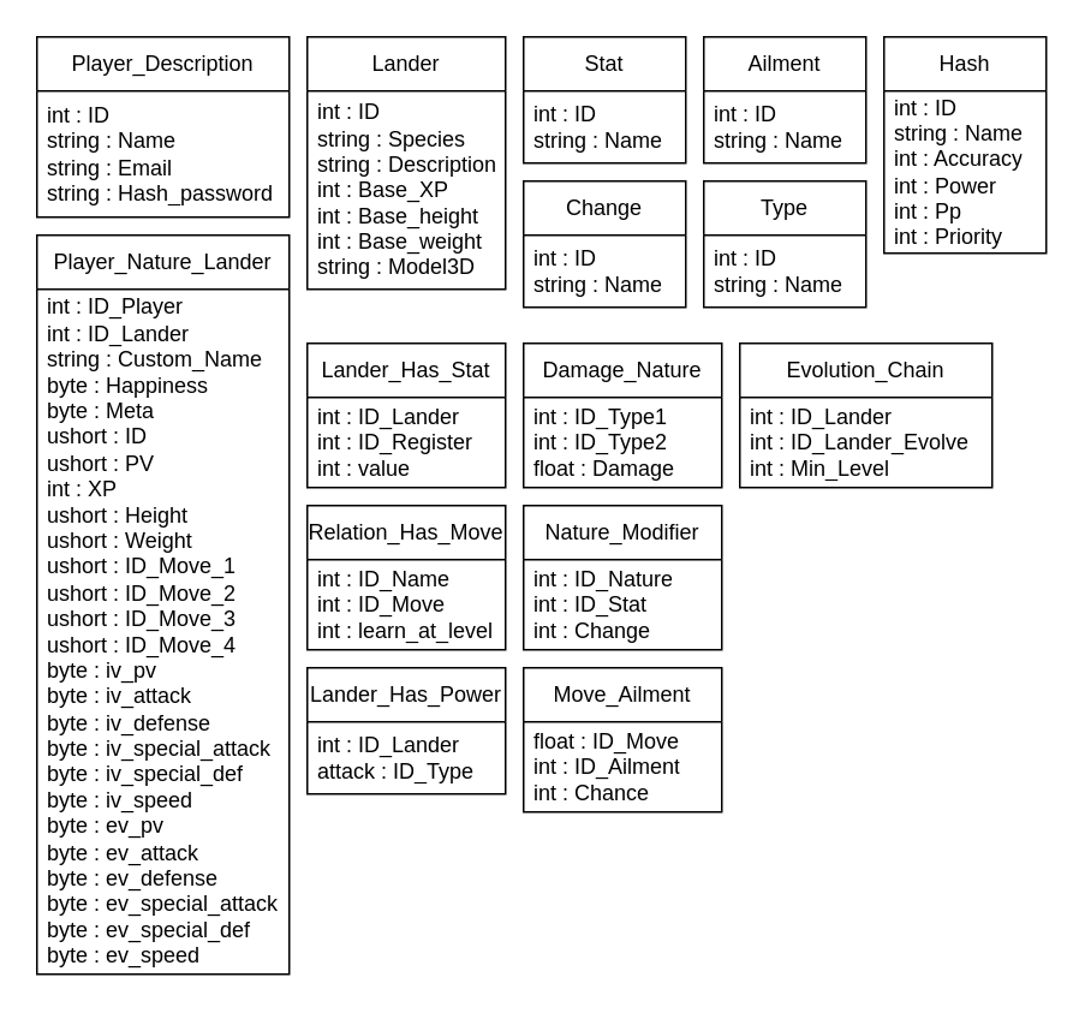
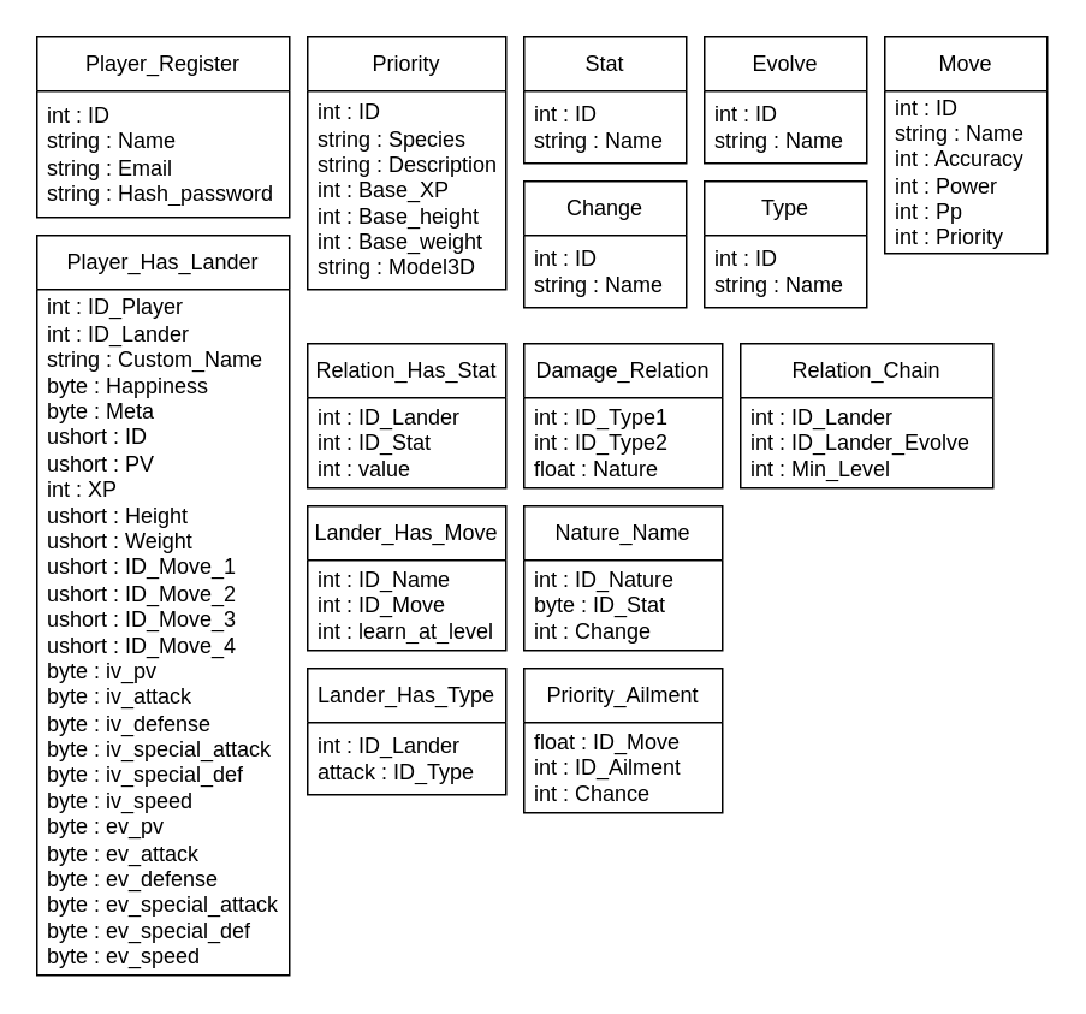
- <mxCell id="2" value="Player_Description" style="swimlane;fontStyle=0;childLayout=stackLayout;horizontal=1;startSize=30;horizontalStack=0;resizeParent=1;resizeParentMax=0;resizeLast=0;collapsible=1;marginBottom=0;whiteSpace=wrap;html=1;" vertex="1" parent="1"><mxGeometry x="20" y="20" width="140" height="100" as="geometry" /></mxCell>
+ <mxCell id="2" value="Player_Register" style="swimlane;fontStyle=0;childLayout=stackLayout;horizontal=1;startSize=30;horizontalStack=0;resizeParent=1;resizeParentMax=0;resizeLast=0;collapsible=1;marginBottom=0;whiteSpace=wrap;html=1;" vertex="1" parent="1"><mxGeometry x="20" y="20" width="140" height="100" as="geometry" /></mxCell>
- <mxCell id="4" value="Lander" style="swimlane;fontStyle=0;childLayout=stackLayout;horizontal=1;startSize=30;horizontalStack=0;resizeParent=1;resizeParentMax=0;resizeLast=0;collapsible=1;marginBottom=0;whiteSpace=wrap;html=1;" vertex="1" parent="1"><mxGeometry x="170" y="20" width="110" height="140" as="geometry" /></mxCell>
+ <mxCell id="4" value="Priority" style="swimlane;fontStyle=0;childLayout=stackLayout;horizontal=1;startSize=30;horizontalStack=0;resizeParent=1;resizeParentMax=0;resizeLast=0;collapsible=1;marginBottom=0;whiteSpace=wrap;html=1;" vertex="1" parent="1"><mxGeometry x="170" y="20" width="110" height="140" as="geometry" /></mxCell>
- <mxCell id="12" value="Ailment" style="swimlane;fontStyle=0;childLayout=stackLayout;horizontal=1;startSize=30;horizontalStack=0;resizeParent=1;resizeParentMax=0;resizeLast=0;collapsible=1;marginBottom=0;whiteSpace=wrap;html=1;" vertex="1" parent="1"><mxGeometry x="390" y="20" width="90" height="70" as="geometry" /></mxCell>
+ <mxCell id="12" value="Evolve" style="swimlane;fontStyle=0;childLayout=stackLayout;horizontal=1;startSize=30;horizontalStack=0;resizeParent=1;resizeParentMax=0;resizeLast=0;collapsible=1;marginBottom=0;whiteSpace=wrap;html=1;" vertex="1" parent="1"><mxGeometry x="390" y="20" width="90" height="70" as="geometry" /></mxCell>
- <mxCell id="8" value="Hash" style="swimlane;fontStyle=0;childLayout=stackLayout;horizontal=1;startSize=30;horizontalStack=0;resizeParent=1;resizeParentMax=0;resizeLast=0;collapsible=1;marginBottom=0;whiteSpace=wrap;html=1;" vertex="1" parent="1"><mxGeometry x="490" y="20" width="90" height="120" as="geometry" /></mxCell>
+ <mxCell id="8" value="Move" style="swimlane;fontStyle=0;childLayout=stackLayout;horizontal=1;startSize=30;horizontalStack=0;resizeParent=1;resizeParentMax=0;resizeLast=0;collapsible=1;marginBottom=0;whiteSpace=wrap;html=1;" vertex="1" parent="1"><mxGeometry x="490" y="20" width="90" height="120" as="geometry" /></mxCell>
- <mxCell id="30" value="Player_Nature_Lander" style="swimlane;fontStyle=0;childLayout=stackLayout;horizontal=1;startSize=30;horizontalStack=0;resizeParent=1;resizeParentMax=0;resizeLast=0;collapsible=1;marginBottom=0;whiteSpace=wrap;html=1;" vertex="1" parent="1"><mxGeometry x="20" y="130" width="140" height="410" as="geometry" /></mxCell>
+ <mxCell id="30" value="Player_Has_Lander" style="swimlane;fontStyle=0;childLayout=stackLayout;horizontal=1;startSize=30;horizontalStack=0;resizeParent=1;resizeParentMax=0;resizeLast=0;collapsible=1;marginBottom=0;whiteSpace=wrap;html=1;" vertex="1" parent="1"><mxGeometry x="20" y="130" width="140" height="410" as="geometry" /></mxCell>
- <mxCell id="16" value="Lander_Has_Stat" style="swimlane;fontStyle=0;childLayout=stackLayout;horizontal=1;startSize=30;horizontalStack=0;resizeParent=1;resizeParentMax=0;resizeLast=0;collapsible=1;marginBottom=0;whiteSpace=wrap;html=1;" vertex="1" parent="1"><mxGeometry x="170" y="190" width="110" height="80" as="geometry"><mxRectangle x="470" y="580" width="130" height="30" as="alternateBounds" /></mxGeometry></mxCell>
+ <mxCell id="16" value="Relation_Has_Stat" style="swimlane;fontStyle=0;childLayout=stackLayout;horizontal=1;startSize=30;horizontalStack=0;resizeParent=1;resizeParentMax=0;resizeLast=0;collapsible=1;marginBottom=0;whiteSpace=wrap;html=1;" vertex="1" parent="1"><mxGeometry x="170" y="190" width="110" height="80" as="geometry"><mxRectangle x="470" y="580" width="130" height="30" as="alternateBounds" /></mxGeometry></mxCell>
- <mxCell id="22" value="Damage_Nature" style="swimlane;fontStyle=0;childLayout=stackLayout;horizontal=1;startSize=30;horizontalStack=0;resizeParent=1;resizeParentMax=0;resizeLast=0;collapsible=1;marginBottom=0;whiteSpace=wrap;html=1;" vertex="1" parent="1"><mxGeometry x="290" y="190" width="110" height="80" as="geometry"><mxRectangle x="470" y="580" width="130" height="30" as="alternateBounds" /></mxGeometry></mxCell>
+ <mxCell id="22" value="Damage_Relation" style="swimlane;fontStyle=0;childLayout=stackLayout;horizontal=1;startSize=30;horizontalStack=0;resizeParent=1;resizeParentMax=0;resizeLast=0;collapsible=1;marginBottom=0;whiteSpace=wrap;html=1;" vertex="1" parent="1"><mxGeometry x="290" y="190" width="110" height="80" as="geometry"><mxRectangle x="470" y="580" width="130" height="30" as="alternateBounds" /></mxGeometry></mxCell>
- <mxCell id="28" value="Evolution_Chain" style="swimlane;fontStyle=0;childLayout=stackLayout;horizontal=1;startSize=30;horizontalStack=0;resizeParent=1;resizeParentMax=0;resizeLast=0;collapsible=1;marginBottom=0;whiteSpace=wrap;html=1;" vertex="1" parent="1"><mxGeometry x="410" y="190" width="140" height="80" as="geometry"><mxRectangle x="470" y="580" width="130" height="30" as="alternateBounds" /></mxGeometry></mxCell>
+ <mxCell id="28" value="Relation_Chain" style="swimlane;fontStyle=0;childLayout=stackLayout;horizontal=1;startSize=30;horizontalStack=0;resizeParent=1;resizeParentMax=0;resizeLast=0;collapsible=1;marginBottom=0;whiteSpace=wrap;html=1;" vertex="1" parent="1"><mxGeometry x="410" y="190" width="140" height="80" as="geometry"><mxRectangle x="470" y="580" width="130" height="30" as="alternateBounds" /></mxGeometry></mxCell>
- <mxCell id="17" value="int : ID_Lander&lt;br&gt;int : ID_Register&lt;br&gt;int : value" style="text;strokeColor=none;fillColor=none;align=left;verticalAlign=middle;spacingLeft=4;spacingRight=4;overflow=hidden;points=[[0,0.5],[1,0.5]];portConstraint=eastwest;rotatable=0;whiteSpace=wrap;html=1;" vertex="1" parent="16"><mxGeometry y="30" width="110" height="50" as="geometry" /></mxCell>
+ <mxCell id="17" value="int : ID_Lander&lt;br&gt;int : ID_Stat&lt;br&gt;int : value" style="text;strokeColor=none;fillColor=none;align=left;verticalAlign=middle;spacingLeft=4;spacingRight=4;overflow=hidden;points=[[0,0.5],[1,0.5]];portConstraint=eastwest;rotatable=0;whiteSpace=wrap;html=1;" vertex="1" parent="16"><mxGeometry y="30" width="110" height="50" as="geometry" /></mxCell>
- <mxCell id="23" value="int : ID_Type1&lt;br&gt;int : ID_Type2&lt;br&gt;float : Damage" style="text;strokeColor=none;fillColor=none;align=left;verticalAlign=middle;spacingLeft=4;spacingRight=4;overflow=hidden;points=[[0,0.5],[1,0.5]];portConstraint=eastwest;rotatable=0;whiteSpace=wrap;html=1;" vertex="1" parent="22"><mxGeometry y="30" width="110" height="50" as="geometry" /></mxCell>
+ <mxCell id="23" value="int : ID_Type1&lt;br&gt;int : ID_Type2&lt;br&gt;float : Nature" style="text;strokeColor=none;fillColor=none;align=left;verticalAlign=middle;spacingLeft=4;spacingRight=4;overflow=hidden;points=[[0,0.5],[1,0.5]];portConstraint=eastwest;rotatable=0;whiteSpace=wrap;html=1;" vertex="1" parent="22"><mxGeometry y="30" width="110" height="50" as="geometry" /></mxCell>
- <mxCell id="20" value="Relation_Has_Move" style="swimlane;fontStyle=0;childLayout=stackLayout;horizontal=1;startSize=30;horizontalStack=0;resizeParent=1;resizeParentMax=0;resizeLast=0;collapsible=1;marginBottom=0;whiteSpace=wrap;html=1;" vertex="1" parent="1"><mxGeometry x="170" y="280" width="110" height="80" as="geometry"><mxRectangle x="470" y="580" width="130" height="30" as="alternateBounds" /></mxGeometry></mxCell>
+ <mxCell id="20" value="Lander_Has_Move" style="swimlane;fontStyle=0;childLayout=stackLayout;horizontal=1;startSize=30;horizontalStack=0;resizeParent=1;resizeParentMax=0;resizeLast=0;collapsible=1;marginBottom=0;whiteSpace=wrap;html=1;" vertex="1" parent="1"><mxGeometry x="170" y="280" width="110" height="80" as="geometry"><mxRectangle x="470" y="580" width="130" height="30" as="alternateBounds" /></mxGeometry></mxCell>
- <mxCell id="24" value="Nature_Modifier" style="swimlane;fontStyle=0;childLayout=stackLayout;horizontal=1;startSize=30;horizontalStack=0;resizeParent=1;resizeParentMax=0;resizeLast=0;collapsible=1;marginBottom=0;whiteSpace=wrap;html=1;" vertex="1" parent="1"><mxGeometry x="290" y="280" width="110" height="80" as="geometry"><mxRectangle x="470" y="580" width="130" height="30" as="alternateBounds" /></mxGeometry></mxCell>
+ <mxCell id="24" value="Nature_Name" style="swimlane;fontStyle=0;childLayout=stackLayout;horizontal=1;startSize=30;horizontalStack=0;resizeParent=1;resizeParentMax=0;resizeLast=0;collapsible=1;marginBottom=0;whiteSpace=wrap;html=1;" vertex="1" parent="1"><mxGeometry x="290" y="280" width="110" height="80" as="geometry"><mxRectangle x="470" y="580" width="130" height="30" as="alternateBounds" /></mxGeometry></mxCell>
- <mxCell id="25" value="int : ID_Nature&lt;br&gt;int : ID_Stat&lt;br&gt;int : Change" style="text;strokeColor=none;fillColor=none;align=left;verticalAlign=middle;spacingLeft=4;spacingRight=4;overflow=hidden;points=[[0,0.5],[1,0.5]];portConstraint=eastwest;rotatable=0;whiteSpace=wrap;html=1;" vertex="1" parent="24"><mxGeometry y="30" width="110" height="50" as="geometry" /></mxCell>
+ <mxCell id="25" value="int : ID_Nature&lt;br&gt;byte : ID_Stat&lt;br&gt;int : Change" style="text;strokeColor=none;fillColor=none;align=left;verticalAlign=middle;spacingLeft=4;spacingRight=4;overflow=hidden;points=[[0,0.5],[1,0.5]];portConstraint=eastwest;rotatable=0;whiteSpace=wrap;html=1;" vertex="1" parent="24"><mxGeometry y="30" width="110" height="50" as="geometry" /></mxCell>
- <mxCell id="18" value="Lander_Has_Power" style="swimlane;fontStyle=0;childLayout=stackLayout;horizontal=1;startSize=30;horizontalStack=0;resizeParent=1;resizeParentMax=0;resizeLast=0;collapsible=1;marginBottom=0;whiteSpace=wrap;html=1;" vertex="1" parent="1"><mxGeometry x="170" y="370" width="110" height="70" as="geometry"><mxRectangle x="470" y="580" width="130" height="30" as="alternateBounds" /></mxGeometry></mxCell>
+ <mxCell id="18" value="Lander_Has_Type" style="swimlane;fontStyle=0;childLayout=stackLayout;horizontal=1;startSize=30;horizontalStack=0;resizeParent=1;resizeParentMax=0;resizeLast=0;collapsible=1;marginBottom=0;whiteSpace=wrap;html=1;" vertex="1" parent="1"><mxGeometry x="170" y="370" width="110" height="70" as="geometry"><mxRectangle x="470" y="580" width="130" height="30" as="alternateBounds" /></mxGeometry></mxCell>
- <mxCell id="26" value="Move_Ailment" style="swimlane;fontStyle=0;childLayout=stackLayout;horizontal=1;startSize=30;horizontalStack=0;resizeParent=1;resizeParentMax=0;resizeLast=0;collapsible=1;marginBottom=0;whiteSpace=wrap;html=1;" vertex="1" parent="1"><mxGeometry x="290" y="370" width="110" height="80" as="geometry"><mxRectangle x="470" y="580" width="130" height="30" as="alternateBounds" /></mxGeometry></mxCell>
+ <mxCell id="26" value="Priority_Ailment" style="swimlane;fontStyle=0;childLayout=stackLayout;horizontal=1;startSize=30;horizontalStack=0;resizeParent=1;resizeParentMax=0;resizeLast=0;collapsible=1;marginBottom=0;whiteSpace=wrap;html=1;" vertex="1" parent="1"><mxGeometry x="290" y="370" width="110" height="80" as="geometry"><mxRectangle x="470" y="580" width="130" height="30" as="alternateBounds" /></mxGeometry></mxCell>
